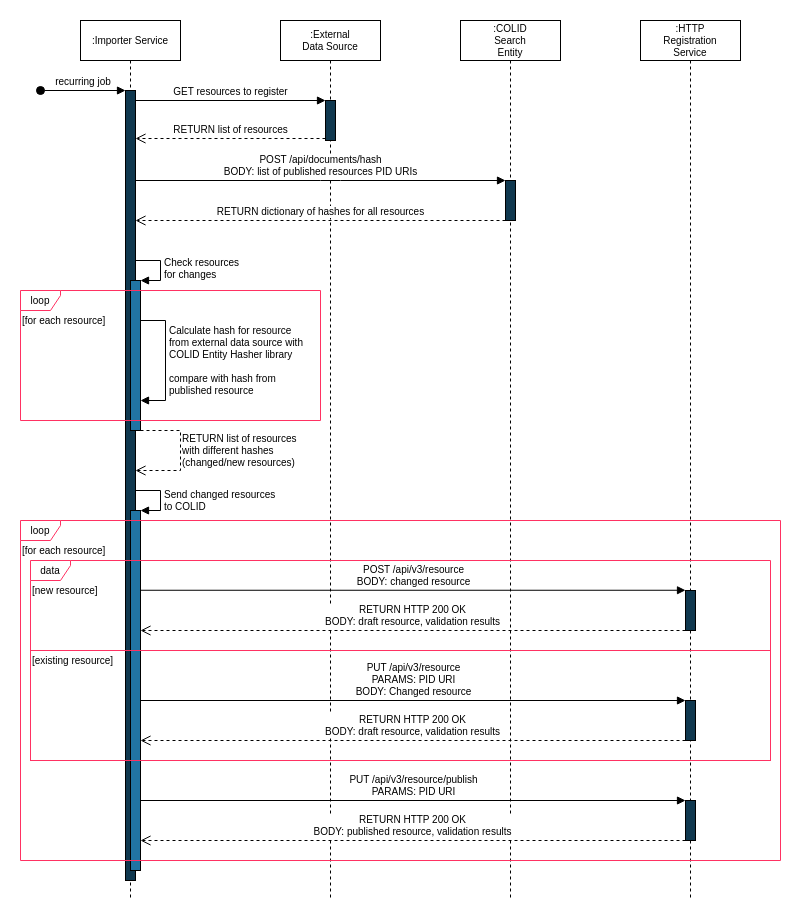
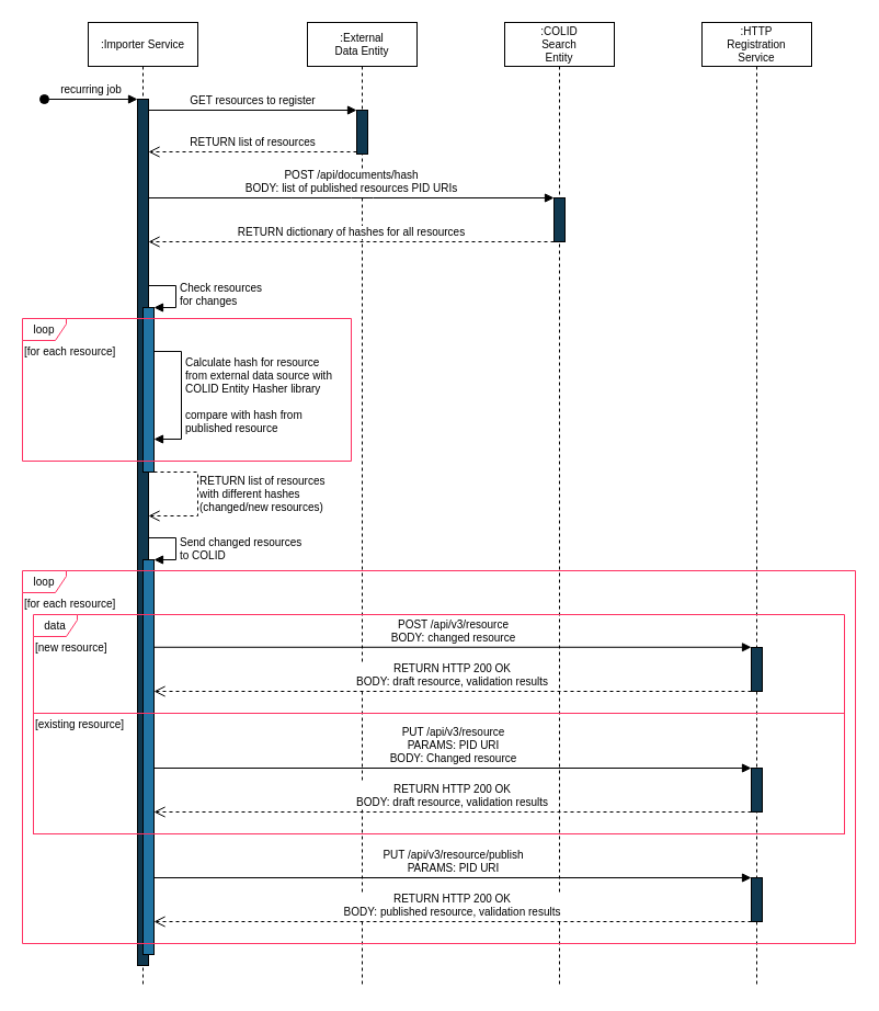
- <mxCell id="15" value=":External&#10;Data Source" style="shape=umlLifeline;perimeter=lifelinePerimeter;container=1;collapsible=0;recursiveResize=0;rounded=0;shadow=0;strokeWidth=1;fontSize=10;" parent="1" vertex="1"><mxGeometry x="280" y="20" width="100" height="880" as="geometry" /></mxCell>
+ <mxCell id="15" value=":External&#10;Data Entity" style="shape=umlLifeline;perimeter=lifelinePerimeter;container=1;collapsible=0;recursiveResize=0;rounded=0;shadow=0;strokeWidth=1;fontSize=10;" parent="1" vertex="1"><mxGeometry x="280" y="20" width="100" height="880" as="geometry" /></mxCell>
